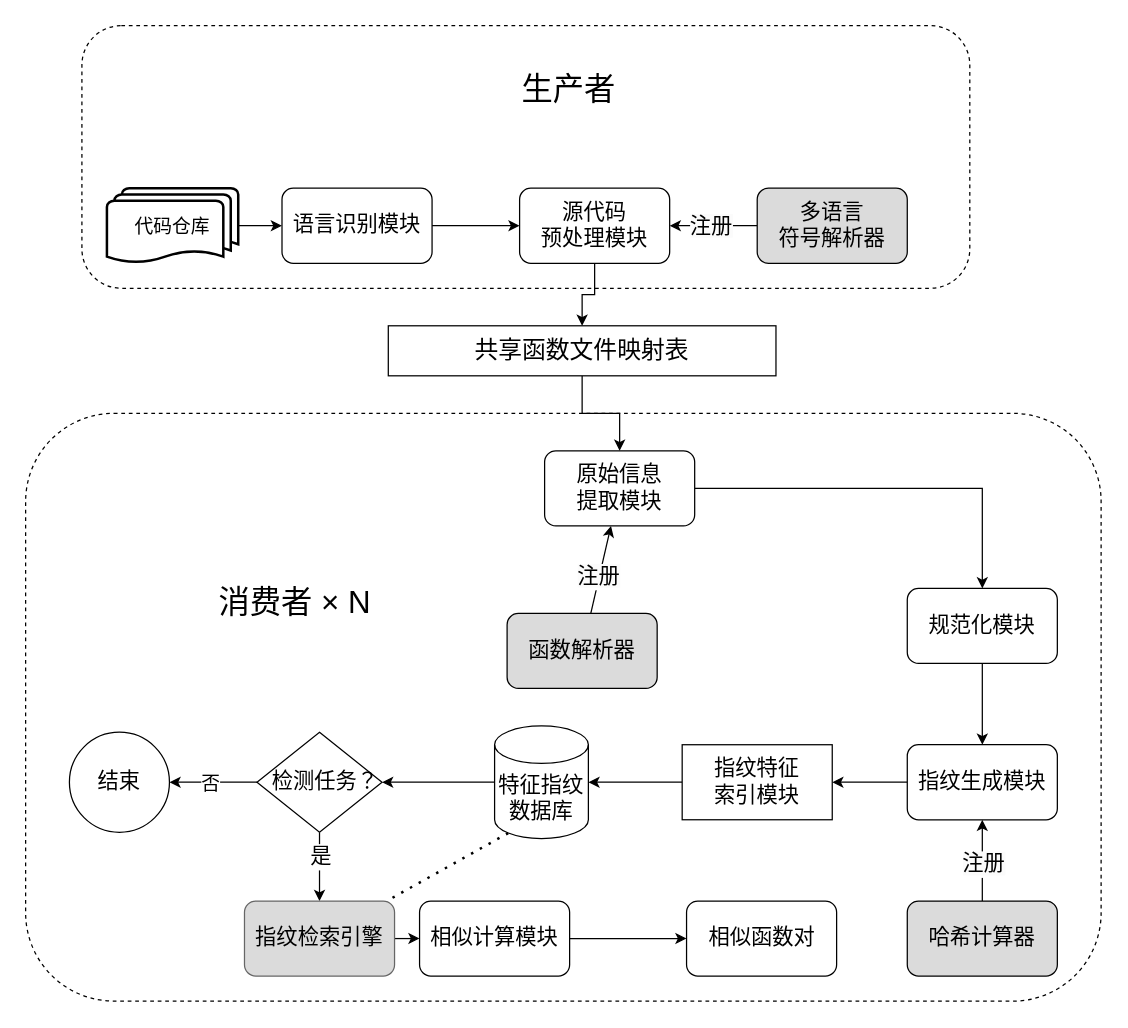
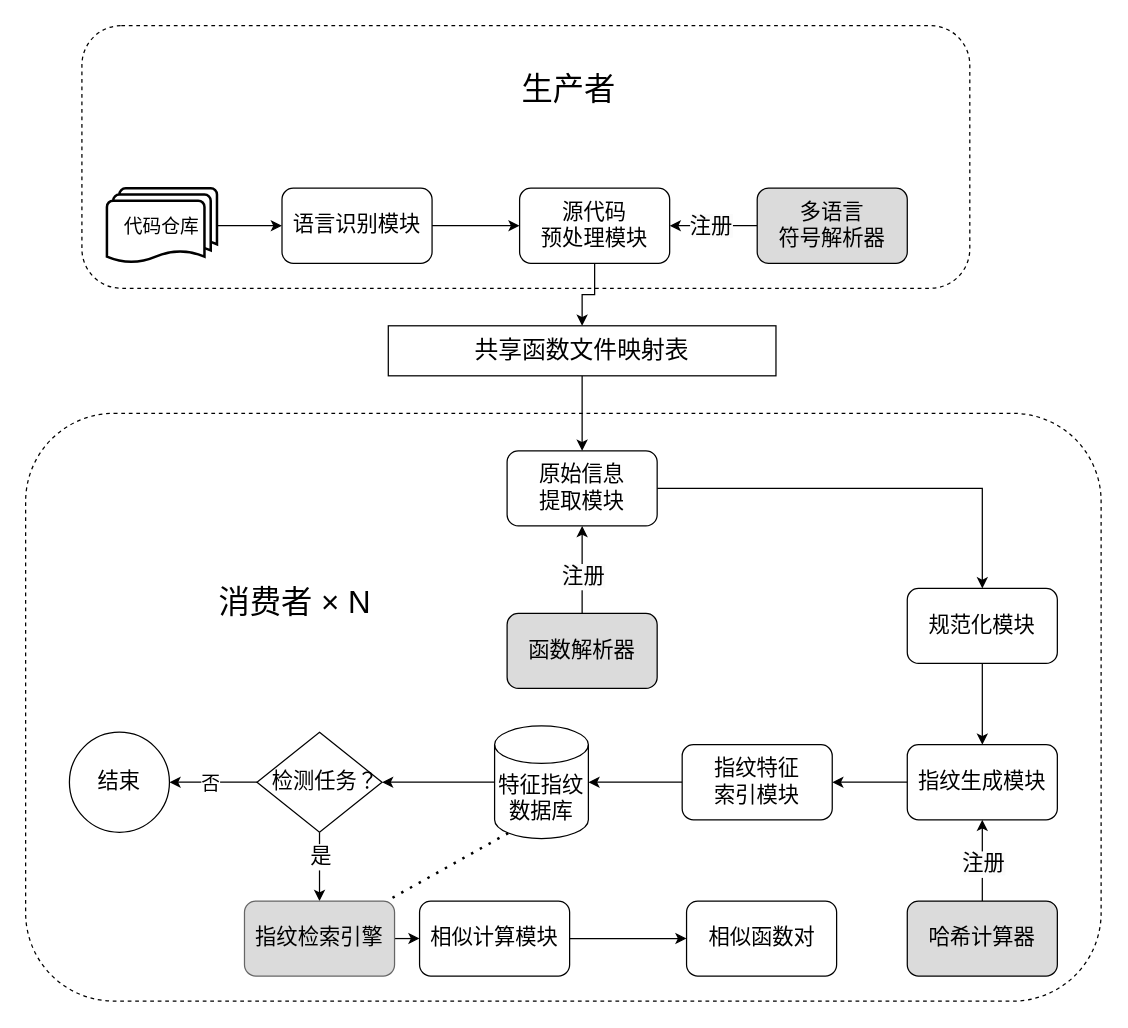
- <mxCell id="40" value="代码仓库" style="strokeWidth=2;html=1;shape=mxgraph.flowchart.multi-document;whiteSpace=wrap;fontSize=15;" parent="1" vertex="1"><mxGeometry x="85" y="150" width="105" height="60" as="geometry" /></mxCell>
+ <mxCell id="40" value="代码仓库" style="strokeWidth=2;html=1;shape=mxgraph.flowchart.multi-document;whiteSpace=wrap;fontSize=15;" parent="1" vertex="1"><mxGeometry x="85" y="150" width="88" height="60" as="geometry" /></mxCell>
- <mxCell id="9" value="原始信息&lt;br&gt;提取模块" style="rounded=1;whiteSpace=wrap;html=1;fontSize=17;" parent="1" vertex="1"><mxGeometry x="435" y="360" width="120" height="60" as="geometry" /></mxCell>
+ <mxCell id="9" value="原始信息&lt;br&gt;提取模块" style="rounded=1;whiteSpace=wrap;html=1;fontSize=17;" parent="1" vertex="1"><mxGeometry x="405" y="360" width="120" height="60" as="geometry" /></mxCell>
- <mxCell id="15" value="&lt;font style=&quot;font-size: 17px;&quot;&gt;指纹特征&lt;br&gt;索引模块&lt;/font&gt;" style="whiteSpace=wrap;html=1;fontSize=17;rounded=0;" parent="1" vertex="1"><mxGeometry x="545" y="595" width="120" height="60" as="geometry" /></mxCell>
+ <mxCell id="15" value="&lt;font style=&quot;font-size: 17px;&quot;&gt;指纹特征&lt;br&gt;索引模块&lt;/font&gt;" style="rounded=1;whiteSpace=wrap;html=1;fontSize=17;" parent="1" vertex="1"><mxGeometry x="545" y="595" width="120" height="60" as="geometry" /></mxCell>
